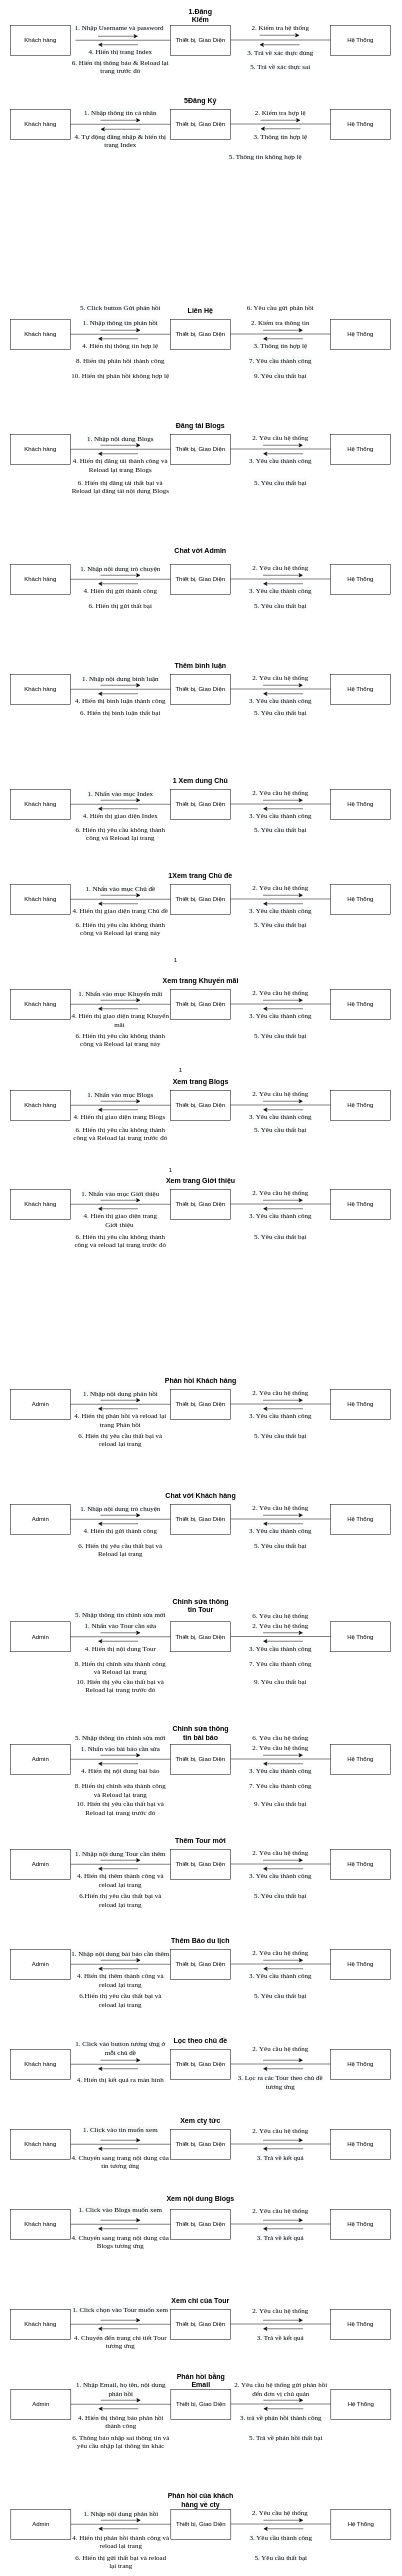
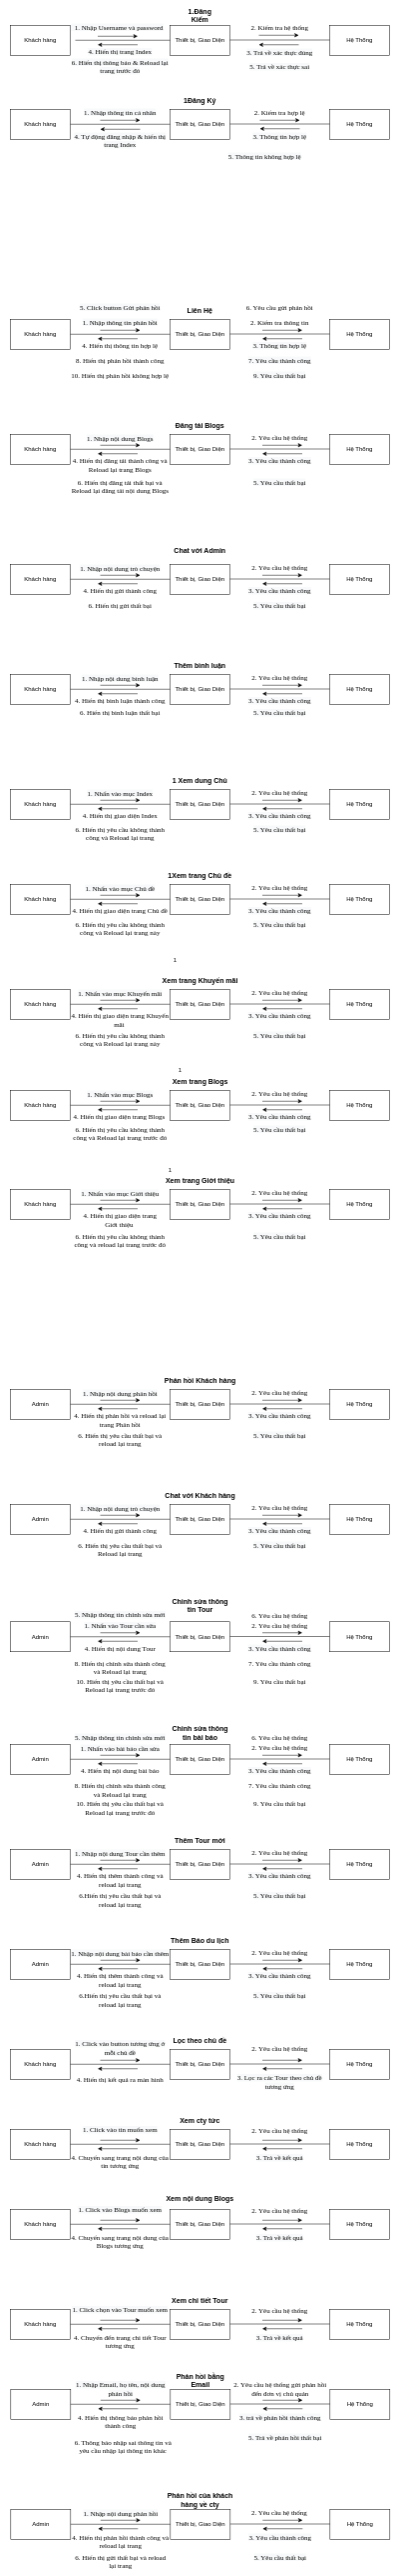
- <mxCell id="32" value="&lt;b&gt;&lt;font style=&quot;font-size: 14px&quot;&gt;5Đăng Ký&lt;/font&gt;&lt;/b&gt;" style="text;html=1;strokeColor=none;fillColor=none;align=center;verticalAlign=middle;whiteSpace=wrap;rounded=0;" parent="1" vertex="1"><mxGeometry x="360" y="190" width="80" height="20" as="geometry" /></mxCell>
+ <mxCell id="32" value="&lt;b&gt;&lt;font style=&quot;font-size: 14px&quot;&gt;1Đăng Ký&lt;/font&gt;&lt;/b&gt;" style="text;html=1;strokeColor=none;fillColor=none;align=center;verticalAlign=middle;whiteSpace=wrap;rounded=0;" parent="1" vertex="1"><mxGeometry x="360" y="190" width="80" height="20" as="geometry" /></mxCell>
- <mxCell id="360" value="&lt;span style=&quot;font-size: 14px&quot;&gt;&lt;b&gt;Xem chi của Tour&lt;/b&gt;&lt;/span&gt;" style="text;html=1;strokeColor=none;fillColor=none;align=center;verticalAlign=middle;whiteSpace=wrap;rounded=0;" parent="1" vertex="1"><mxGeometry x="340" y="4590" width="120" height="20" as="geometry" /></mxCell>
+ <mxCell id="360" value="&lt;span style=&quot;font-size: 14px&quot;&gt;&lt;b&gt;Xem chi tiết Tour&lt;/b&gt;&lt;/span&gt;" style="text;html=1;strokeColor=none;fillColor=none;align=center;verticalAlign=middle;whiteSpace=wrap;rounded=0;" parent="1" vertex="1"><mxGeometry x="340" y="4590" width="120" height="20" as="geometry" /></mxCell>
- <mxCell id="375" value="&lt;font face=&quot;times new roman&quot;&gt;&lt;span style=&quot;font-size: 14px&quot;&gt;6. Thông báo nhập sai thông tin và yêu cầu nhập lại thông tin khác&lt;/span&gt;&lt;/font&gt;" style="text;whiteSpace=wrap;html=1;align=center;" parent="1" vertex="1"><mxGeometry x="140.62" y="4860" width="200" height="30" as="geometry" /></mxCell>
+ <mxCell id="375" value="&lt;font face=&quot;times new roman&quot;&gt;&lt;span style=&quot;font-size: 14px&quot;&gt;6. Thông báo nhập sai thông tin và yêu cầu nhập lại thông tin khác&lt;/span&gt;&lt;/font&gt;" style="text;whiteSpace=wrap;html=1;align=center;" parent="1" vertex="1"><mxGeometry x="145.62" y="4870" width="200" height="30" as="geometry" /></mxCell>
